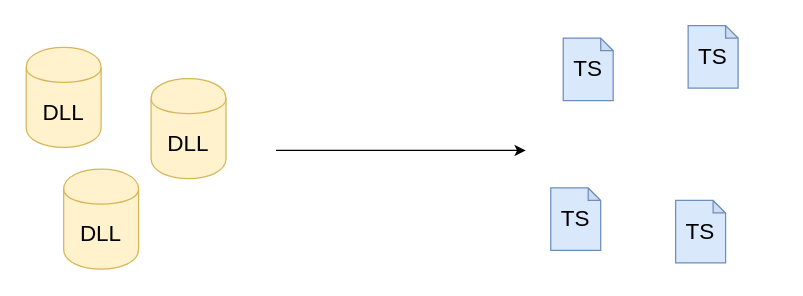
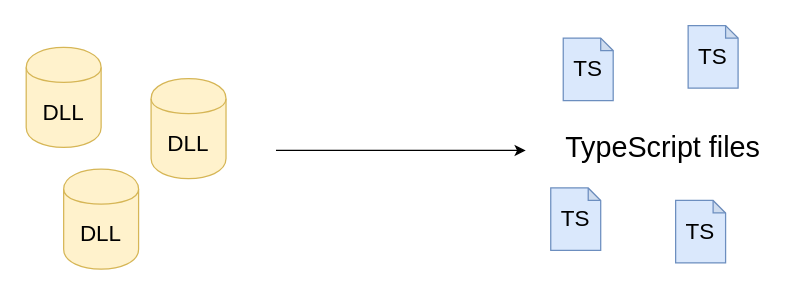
+ <mxCell id="10" value="TypeScript files" style="text;html=1;strokeColor=none;fillColor=none;align=center;verticalAlign=middle;whiteSpace=wrap;rounded=0;fontSize=23;" vertex="1" parent="1"><mxGeometry x="440" y="92.5" width="180" height="50" as="geometry" /></mxCell>
